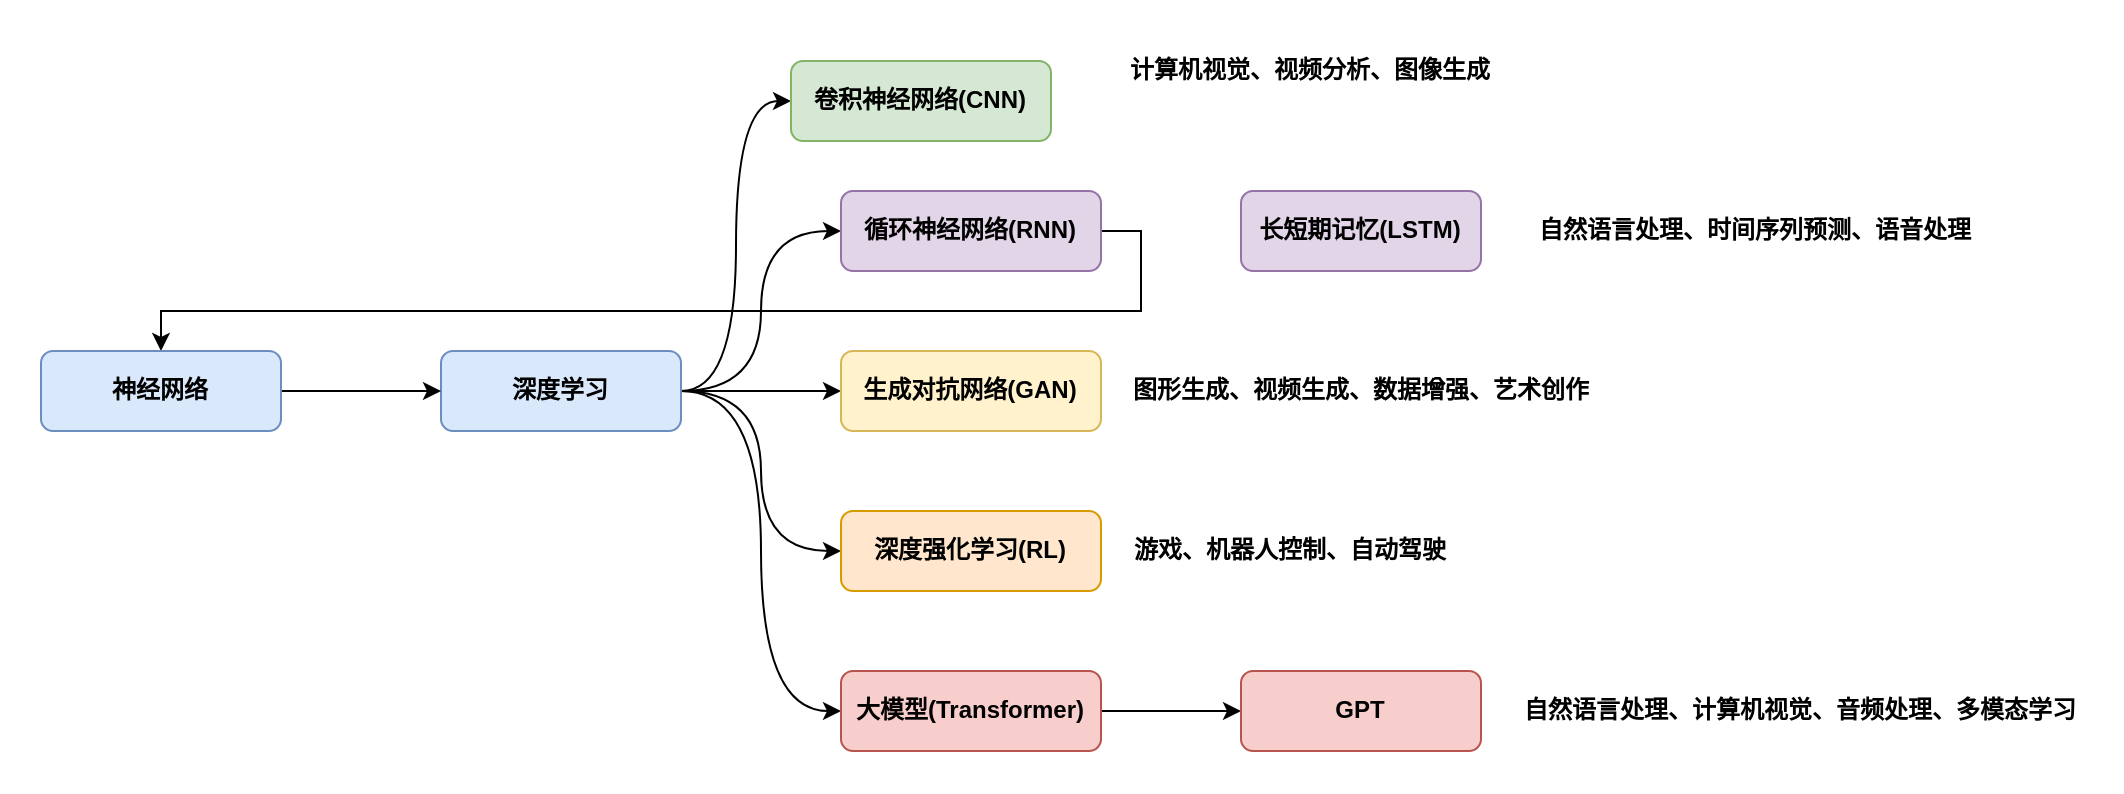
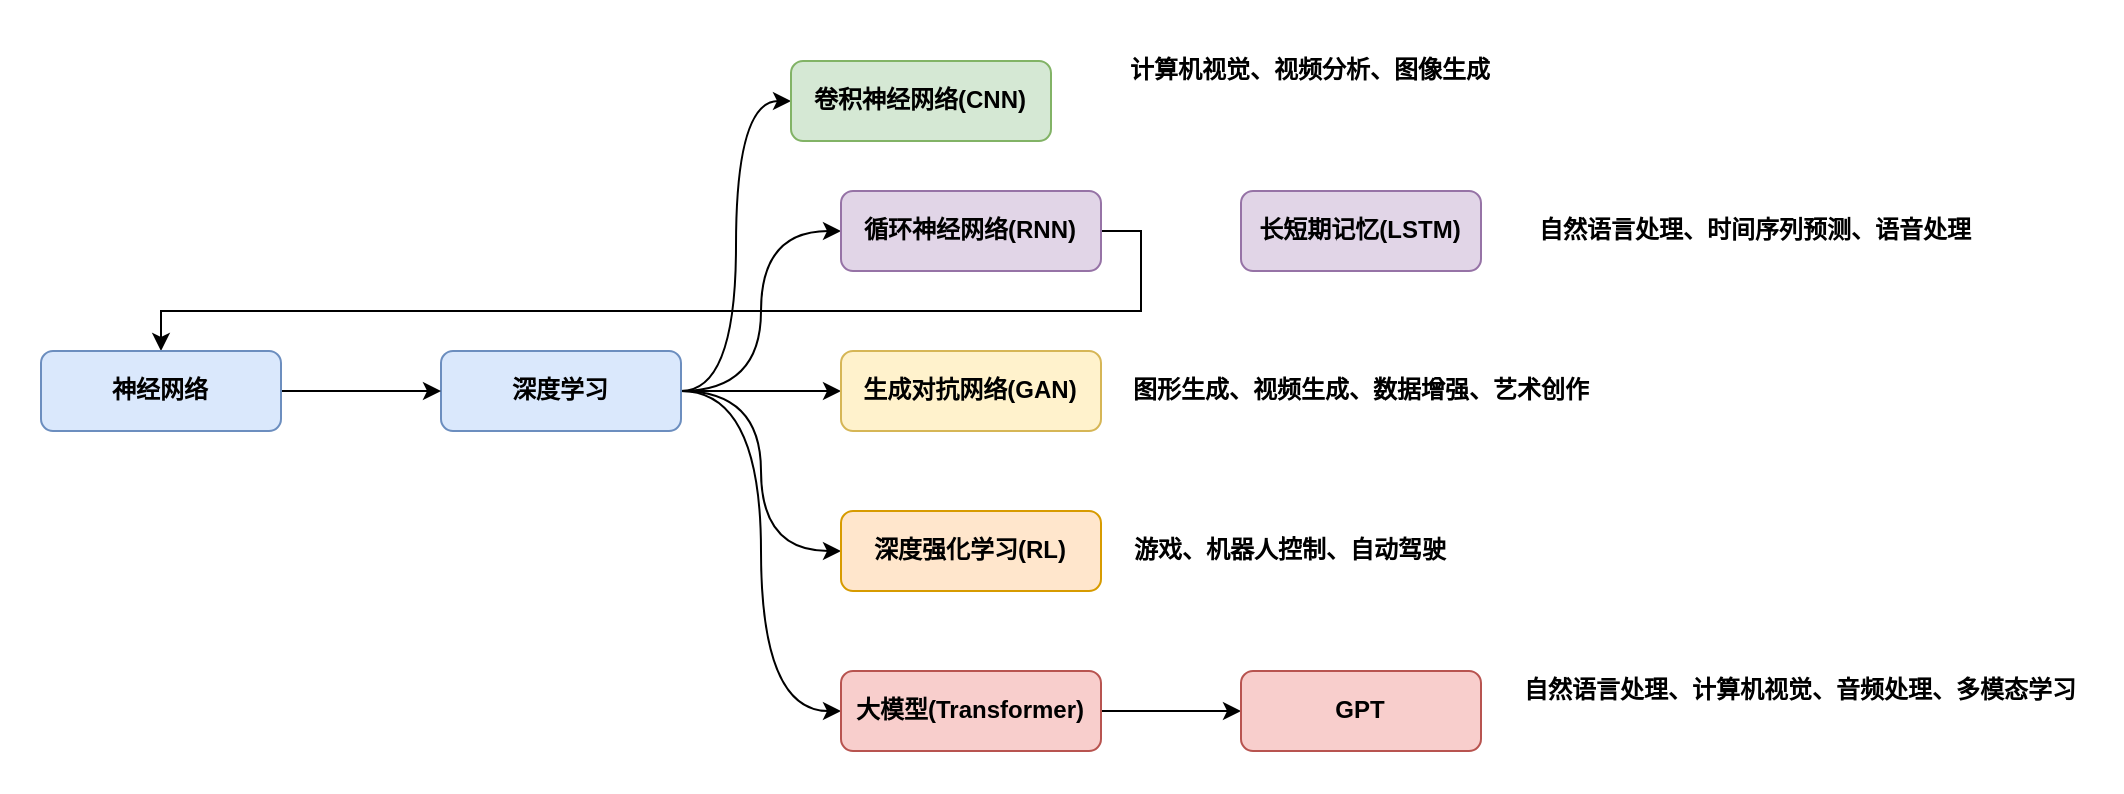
- <mxCell id="19" value="自然语言处理、计算机视觉、音频处理、多模态学习" style="text;html=1;align=center;verticalAlign=middle;whiteSpace=wrap;rounded=0;fontStyle=1" vertex="1" parent="1"><mxGeometry x="760" y="340" width="280" height="30" as="geometry" /></mxCell>
+ <mxCell id="19" value="自然语言处理、计算机视觉、音频处理、多模态学习" style="text;html=1;align=center;verticalAlign=middle;whiteSpace=wrap;rounded=0;fontStyle=1" vertex="1" parent="1"><mxGeometry x="760" y="330" width="280" height="30" as="geometry" /></mxCell>
